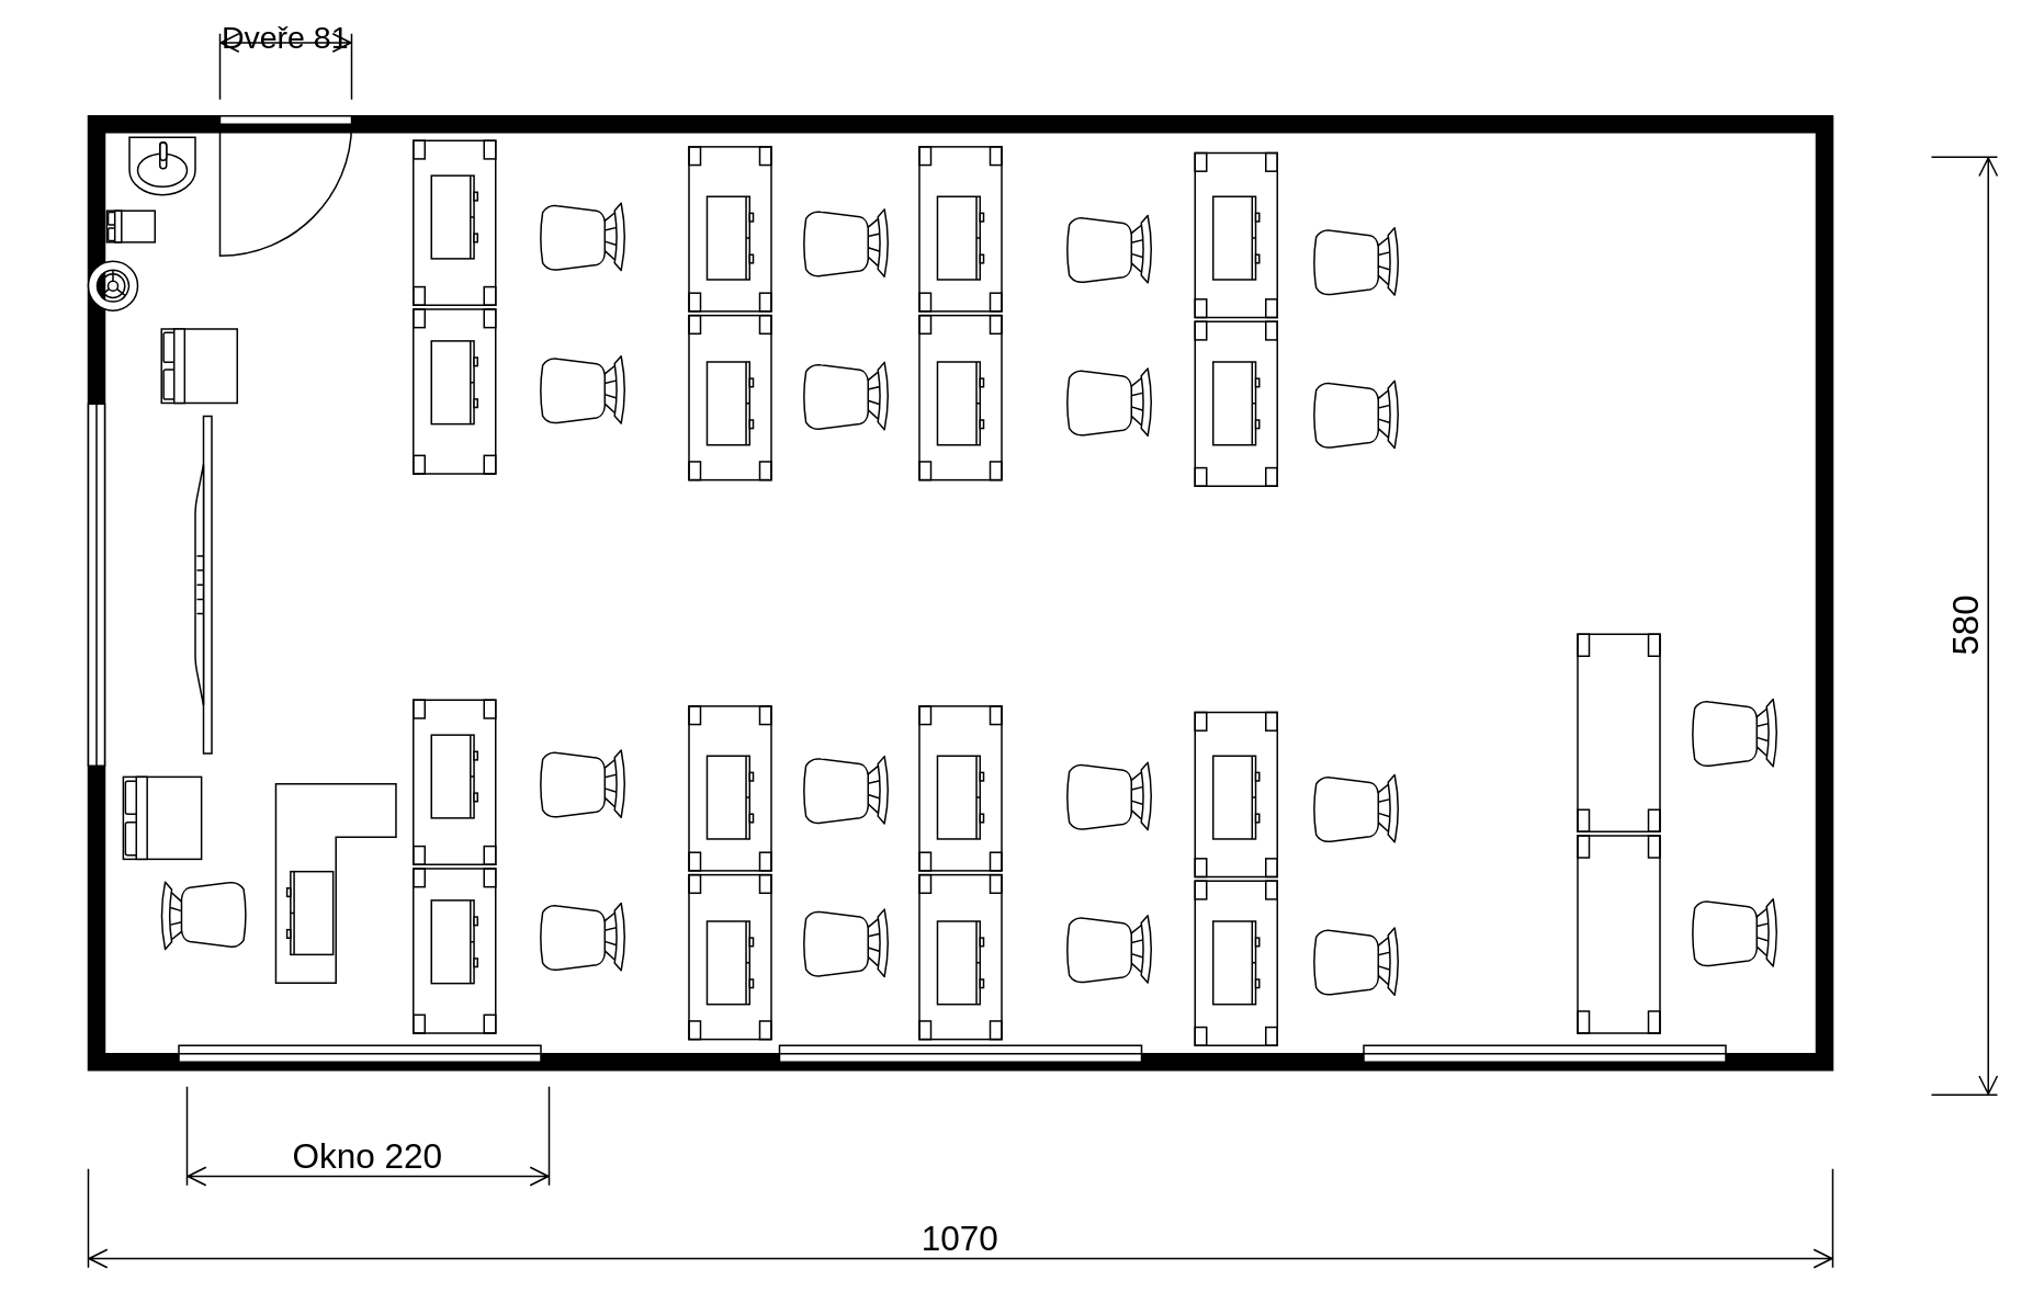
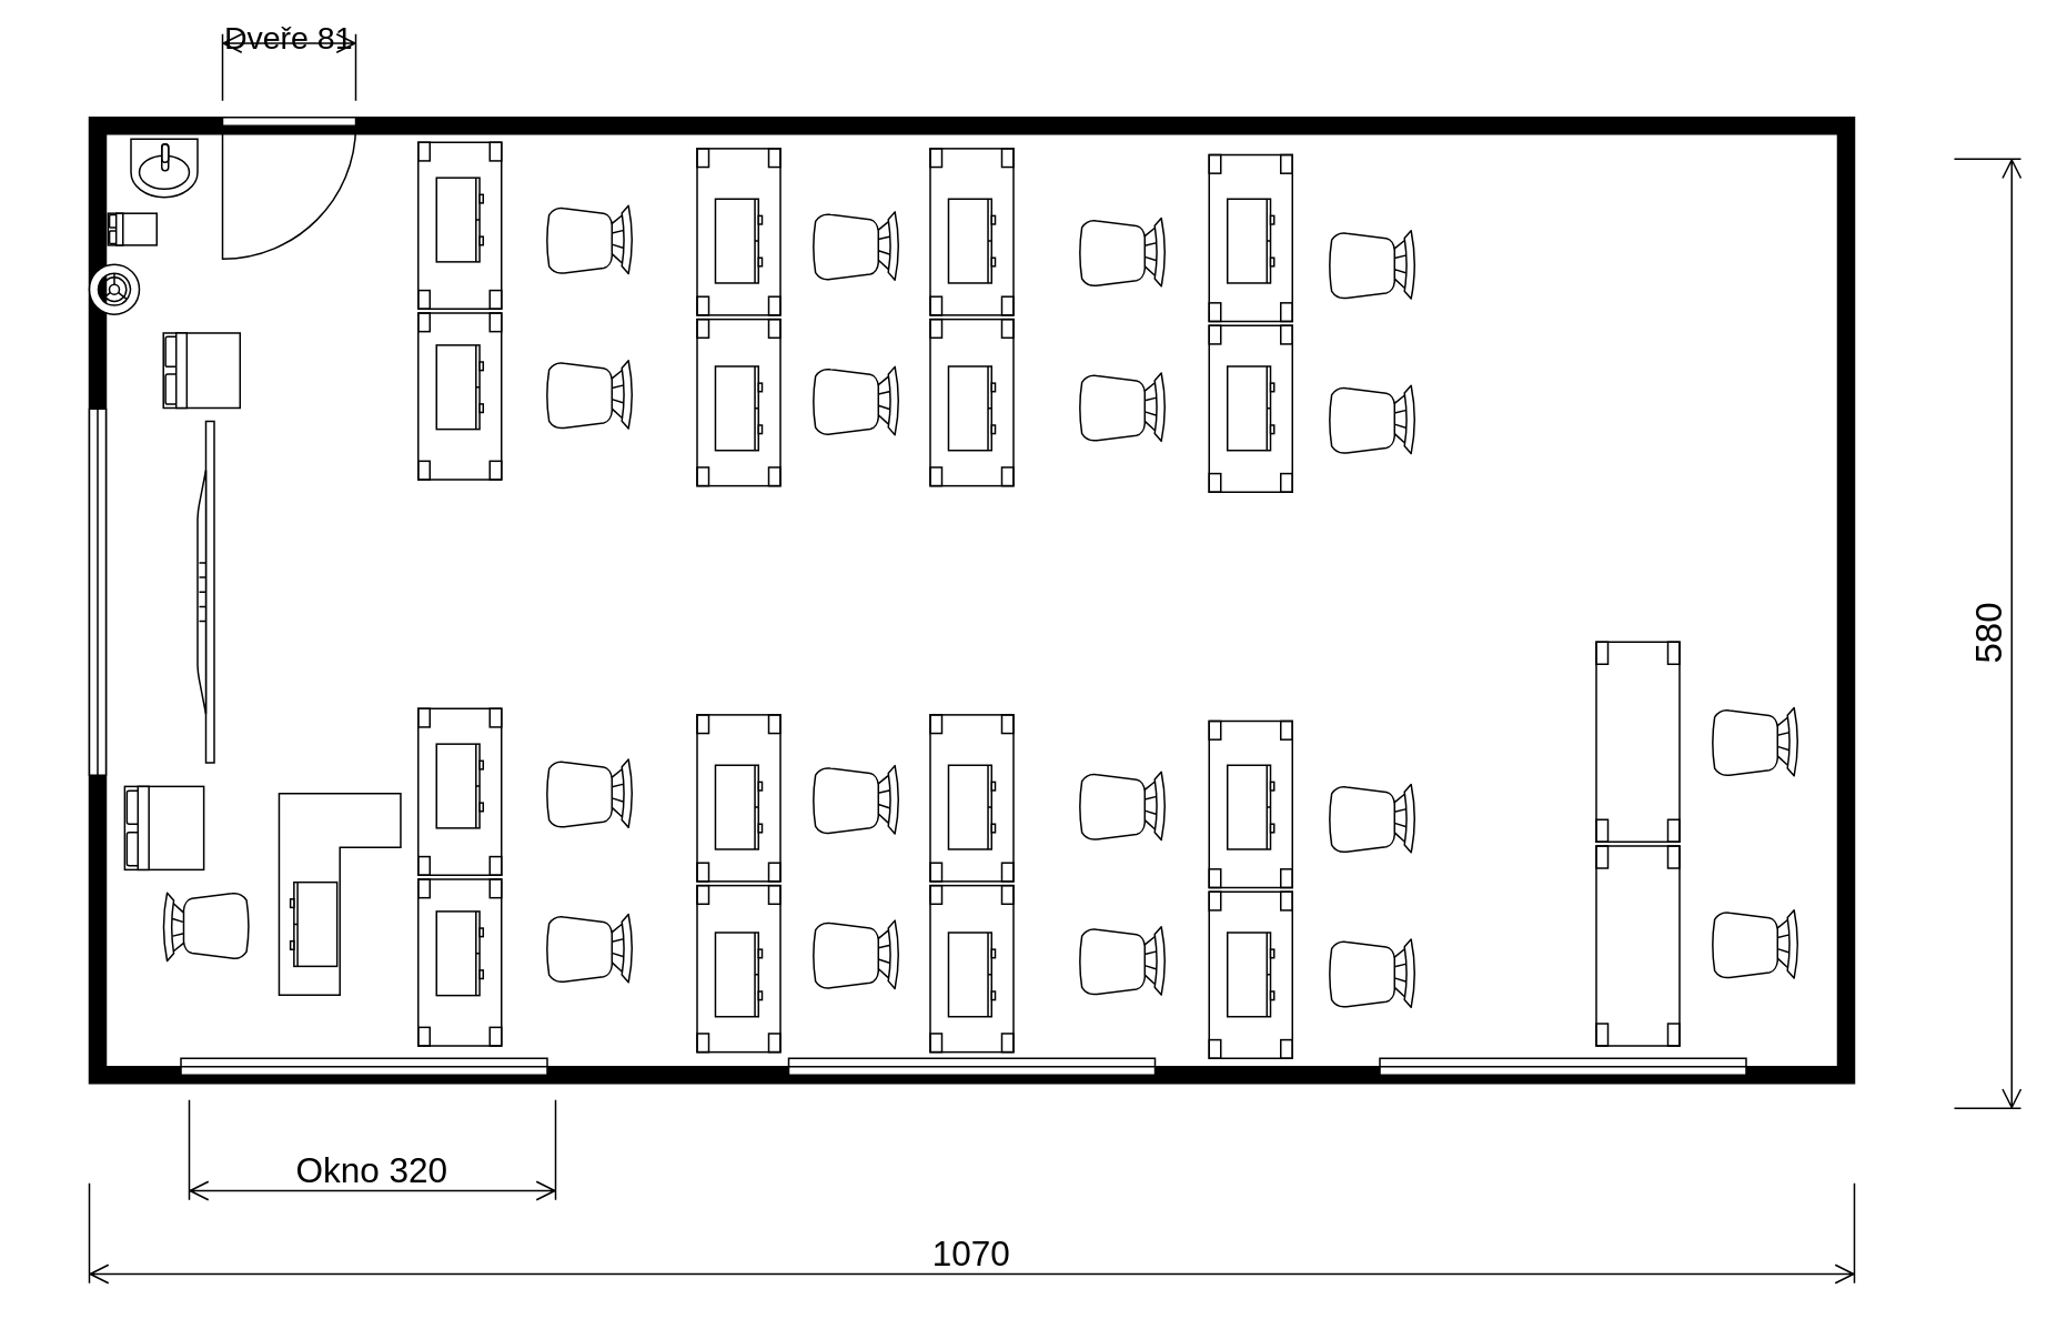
- <mxCell id="69" value="&lt;font style=&quot;font-size: 21px;&quot;&gt;Okno 220&lt;/font&gt;" style="shape=dimension;whiteSpace=wrap;html=1;align=center;points=[];verticalAlign=bottom;spacingBottom=3;labelBackgroundColor=none;" vertex="1" parent="1"><mxGeometry x="113" y="660" width="220" height="60" as="geometry" /></mxCell>
+ <mxCell id="69" value="&lt;font style=&quot;font-size: 21px;&quot;&gt;Okno 320&lt;/font&gt;" style="shape=dimension;whiteSpace=wrap;html=1;align=center;points=[];verticalAlign=bottom;spacingBottom=3;labelBackgroundColor=none;" vertex="1" parent="1"><mxGeometry x="113" y="660" width="220" height="60" as="geometry" /></mxCell>
